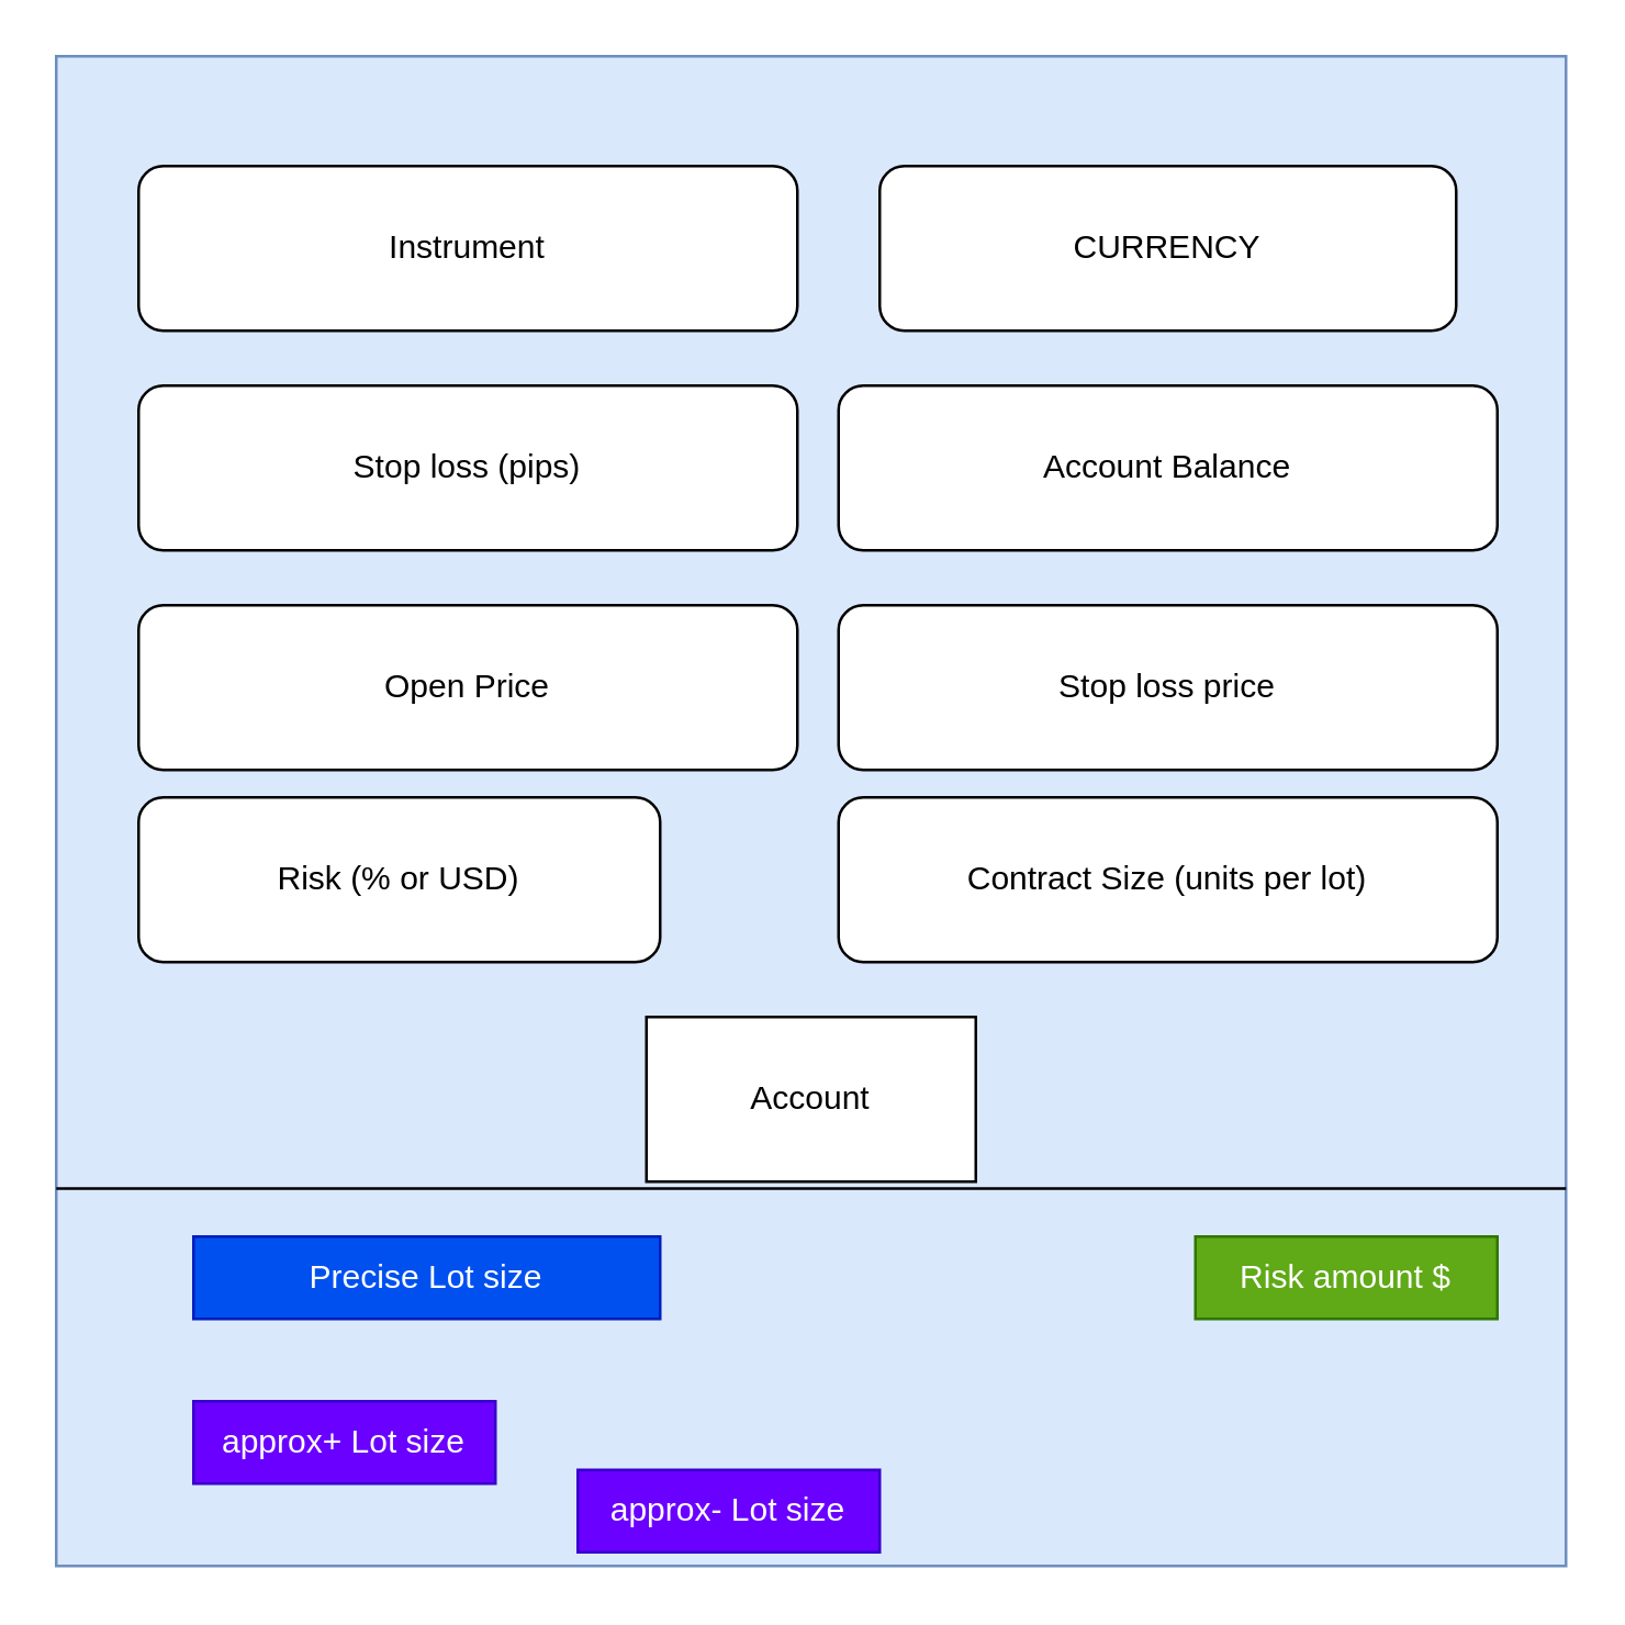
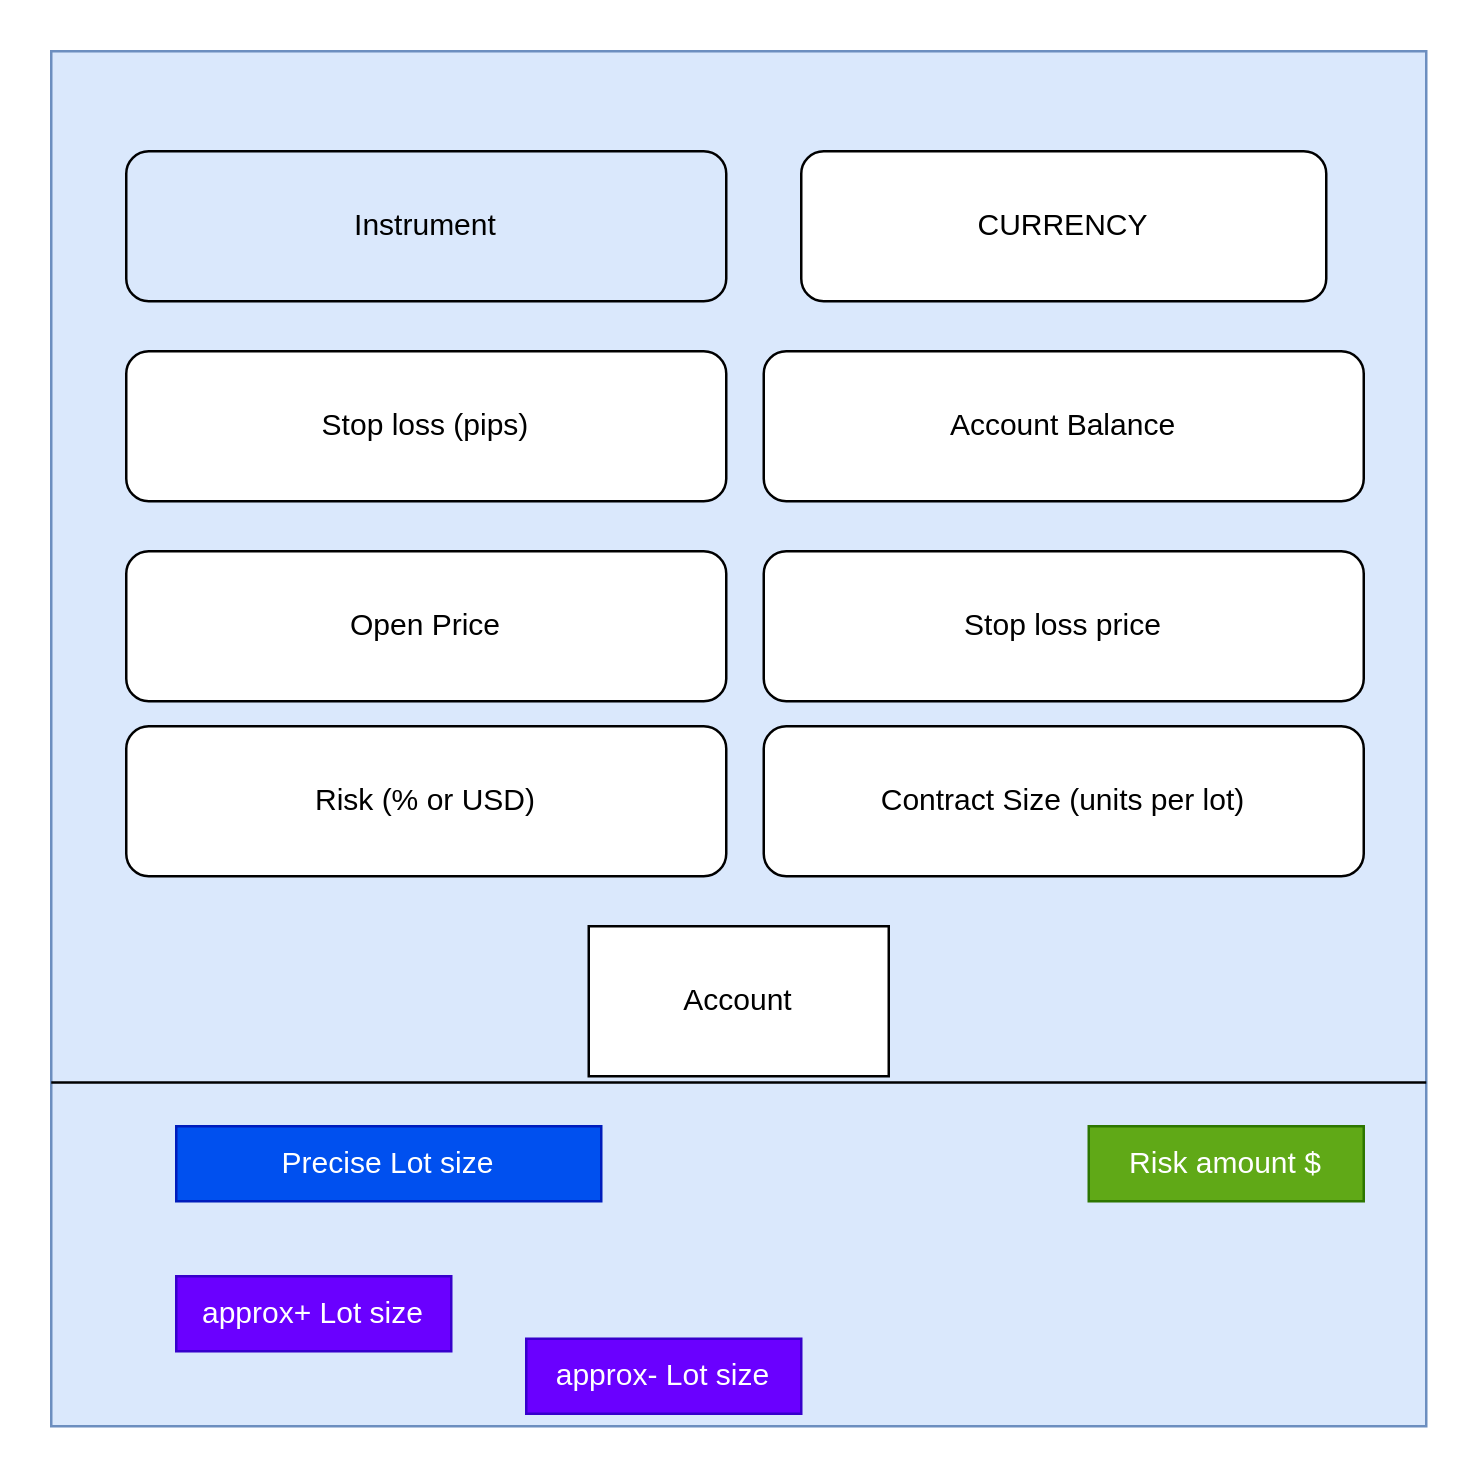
- <mxCell id="3" value="Instrument" style="rounded=1;whiteSpace=wrap;html=1;" parent="1" vertex="1"><mxGeometry x="50" y="60" width="240" height="60" as="geometry" /></mxCell>
+ <mxCell id="3" value="Instrument" style="rounded=1;whiteSpace=wrap;html=1;fillColor=#dae8fc;" parent="1" vertex="1"><mxGeometry x="50" y="60" width="240" height="60" as="geometry" /></mxCell>
- <mxCell id="9" value="Risk (% or USD)" style="rounded=1;whiteSpace=wrap;html=1;" parent="1" vertex="1"><mxGeometry x="50" y="290" width="190" height="60" as="geometry" /></mxCell>
+ <mxCell id="9" value="Risk (% or USD)" style="rounded=1;whiteSpace=wrap;html=1;" parent="1" vertex="1"><mxGeometry x="50" y="290" width="240" height="60" as="geometry" /></mxCell>
